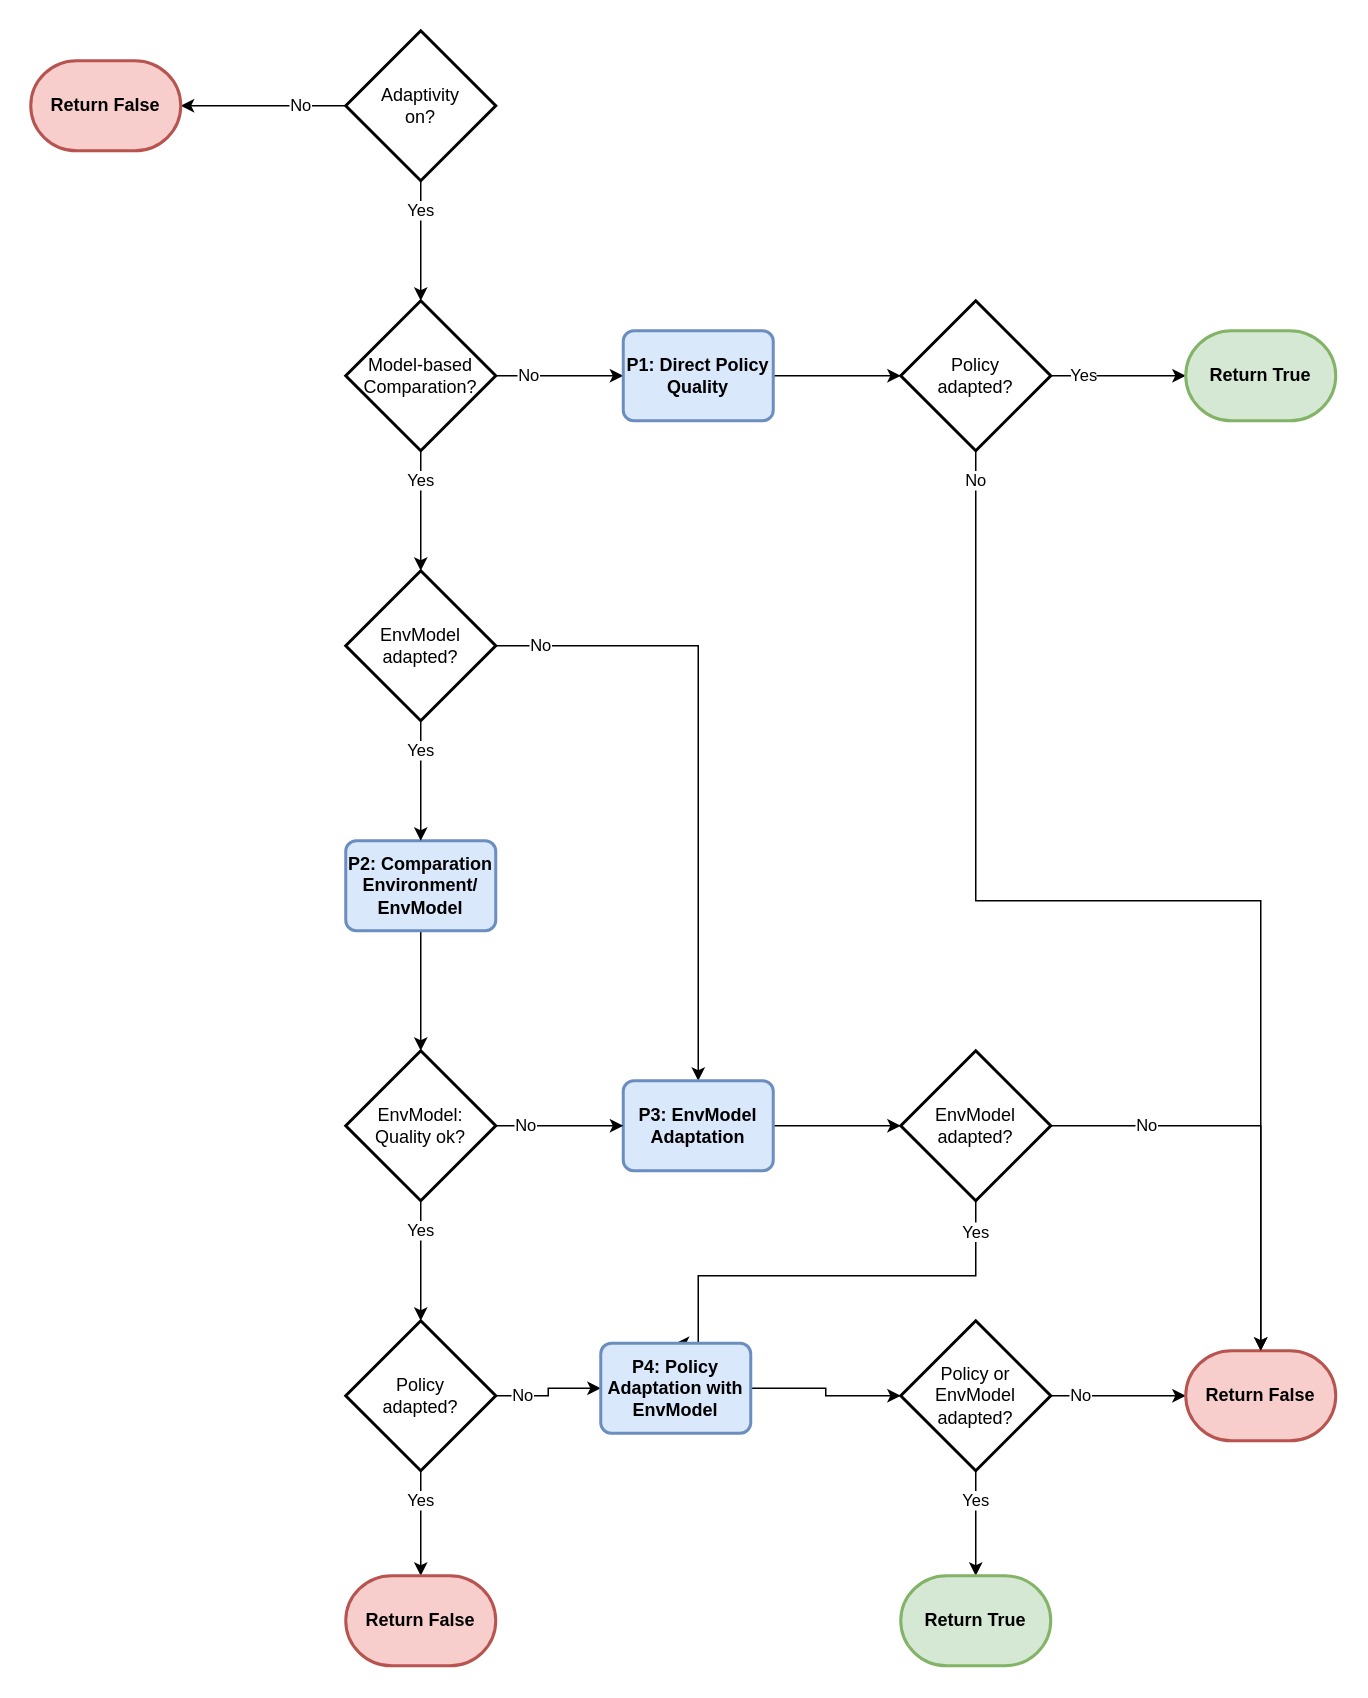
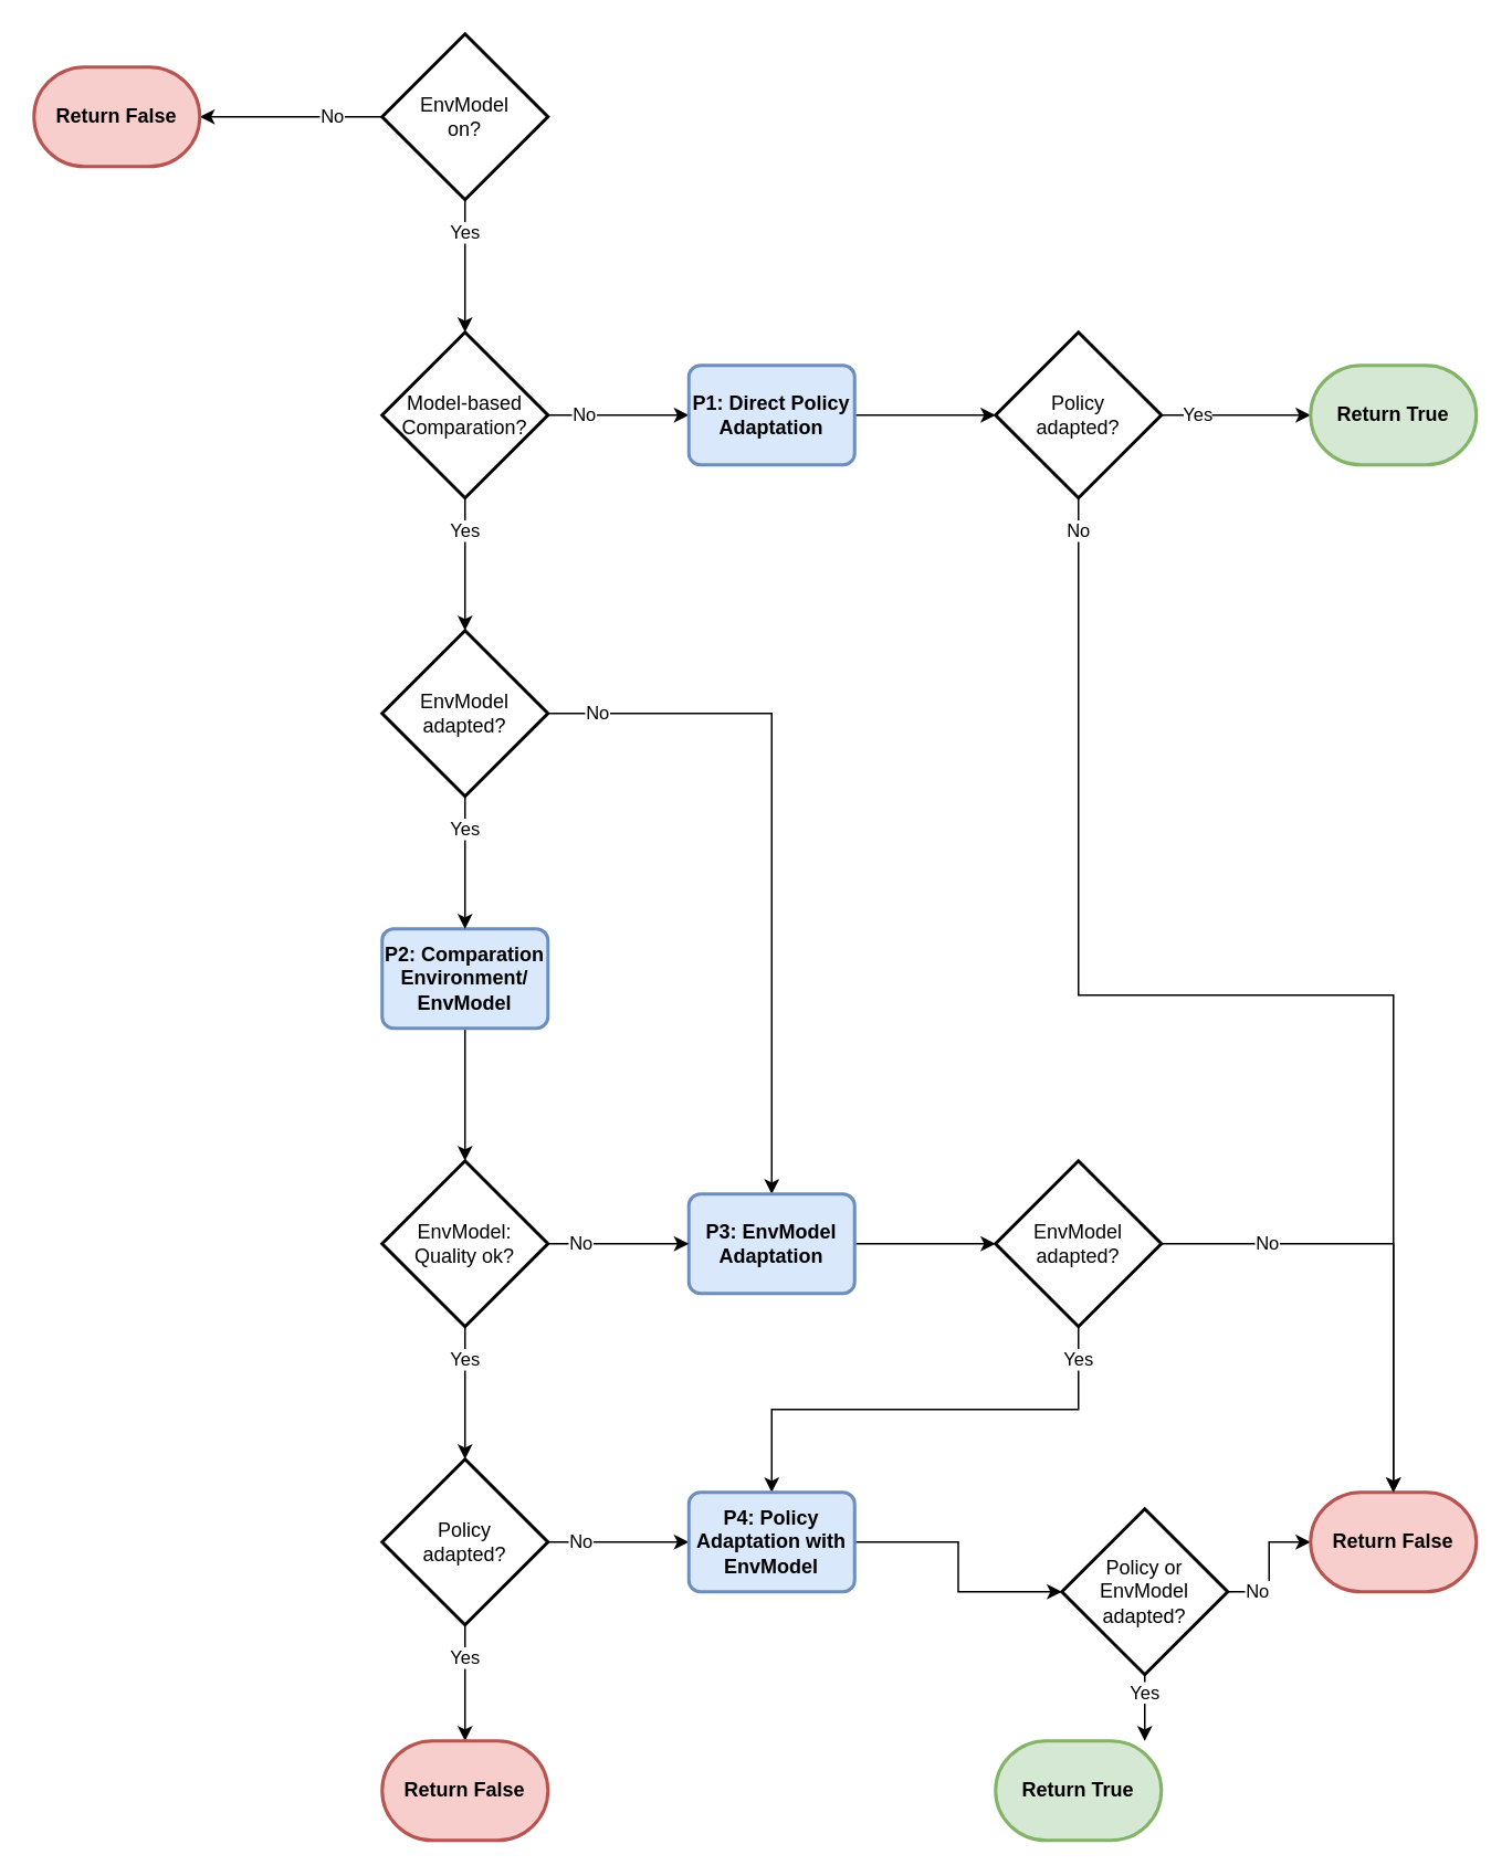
- <mxCell id="4" value="Adaptivity&lt;br&gt;on?" style="strokeWidth=2;html=1;shape=mxgraph.flowchart.decision;whiteSpace=wrap;" parent="1" vertex="1"><mxGeometry x="230" y="20" width="100" height="100" as="geometry" /></mxCell>
+ <mxCell id="4" value="EnvModel&lt;br&gt;on?" style="strokeWidth=2;html=1;shape=mxgraph.flowchart.decision;whiteSpace=wrap;" parent="1" vertex="1"><mxGeometry x="230" y="20" width="100" height="100" as="geometry" /></mxCell>
- <mxCell id="34" value="P1: Direct Policy Quality" style="rounded=1;whiteSpace=wrap;html=1;absoluteArcSize=1;arcSize=14;strokeWidth=2;fontStyle=1;fillColor=#dae8fc;strokeColor=#6c8ebf;" vertex="1" parent="1"><mxGeometry x="415" y="220" width="100" height="60" as="geometry" /></mxCell>
+ <mxCell id="34" value="P1: Direct Policy Adaptation" style="rounded=1;whiteSpace=wrap;html=1;absoluteArcSize=1;arcSize=14;strokeWidth=2;fontStyle=1;fillColor=#dae8fc;strokeColor=#6c8ebf;" vertex="1" parent="1"><mxGeometry x="415" y="220" width="100" height="60" as="geometry" /></mxCell>
- <mxCell id="20" value="P4: Policy Adaptation with EnvModel" style="rounded=1;whiteSpace=wrap;html=1;absoluteArcSize=1;arcSize=14;strokeWidth=2;fontStyle=1;fillColor=#dae8fc;strokeColor=#6c8ebf;" parent="1" vertex="1"><mxGeometry x="400" y="895" width="100" height="60" as="geometry" /></mxCell>
+ <mxCell id="20" value="P4: Policy Adaptation with EnvModel" style="rounded=1;whiteSpace=wrap;html=1;absoluteArcSize=1;arcSize=14;strokeWidth=2;fontStyle=1;fillColor=#dae8fc;strokeColor=#6c8ebf;" parent="1" vertex="1"><mxGeometry x="415" y="900" width="100" height="60" as="geometry" /></mxCell>
- <mxCell id="23" value="Policy or EnvModel&lt;br&gt;adapted?" style="strokeWidth=2;html=1;shape=mxgraph.flowchart.decision;whiteSpace=wrap;" parent="1" vertex="1"><mxGeometry x="600" y="880" width="100" height="100" as="geometry" /></mxCell>
+ <mxCell id="23" value="Policy or EnvModel&lt;br&gt;adapted?" style="strokeWidth=2;html=1;shape=mxgraph.flowchart.decision;whiteSpace=wrap;" parent="1" vertex="1"><mxGeometry x="640" y="910" width="100" height="100" as="geometry" /></mxCell>
